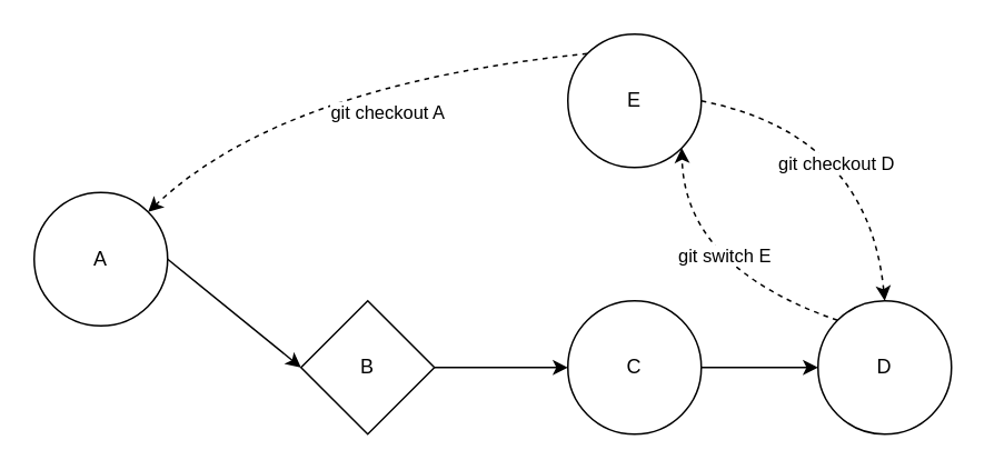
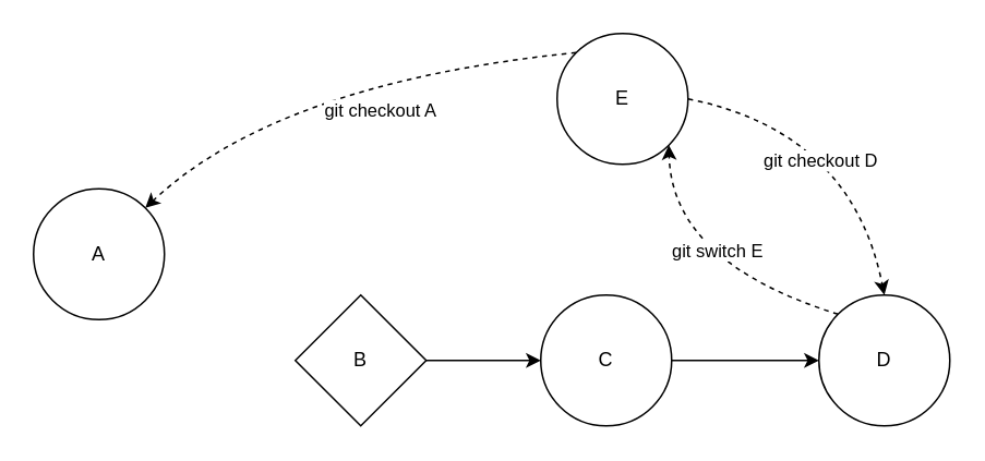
- <mxCell id="7" value="" style="endArrow=classic;html=1;rounded=0;exitX=1;exitY=0.5;exitDx=0;exitDy=0;entryX=0;entryY=0.5;entryDx=0;entryDy=0;" edge="1" parent="1" source="2" target="3"><mxGeometry width="50" height="50" relative="1" as="geometry"><mxPoint x="310" y="200" as="sourcePoint" /><mxPoint x="360" y="150" as="targetPoint" /></mxGeometry></mxCell>
- <mxCell id="4" value="C" style="ellipse;whiteSpace=wrap;html=1;aspect=fixed;" vertex="1" parent="1"><mxGeometry x="340" y="180" width="80" height="80" as="geometry" /></mxCell>
+ <mxCell id="4" value="C" style="ellipse;whiteSpace=wrap;html=1;aspect=fixed;" vertex="1" parent="1"><mxGeometry x="330" y="180" width="80" height="80" as="geometry" /></mxCell>
- <mxCell id="5" value="D" style="ellipse;whiteSpace=wrap;html=1;aspect=fixed;" vertex="1" parent="1"><mxGeometry x="490" y="180" width="80" height="80" as="geometry" /></mxCell>
+ <mxCell id="5" value="D" style="ellipse;whiteSpace=wrap;html=1;aspect=fixed;" vertex="1" parent="1"><mxGeometry x="500" y="180" width="80" height="80" as="geometry" /></mxCell>
